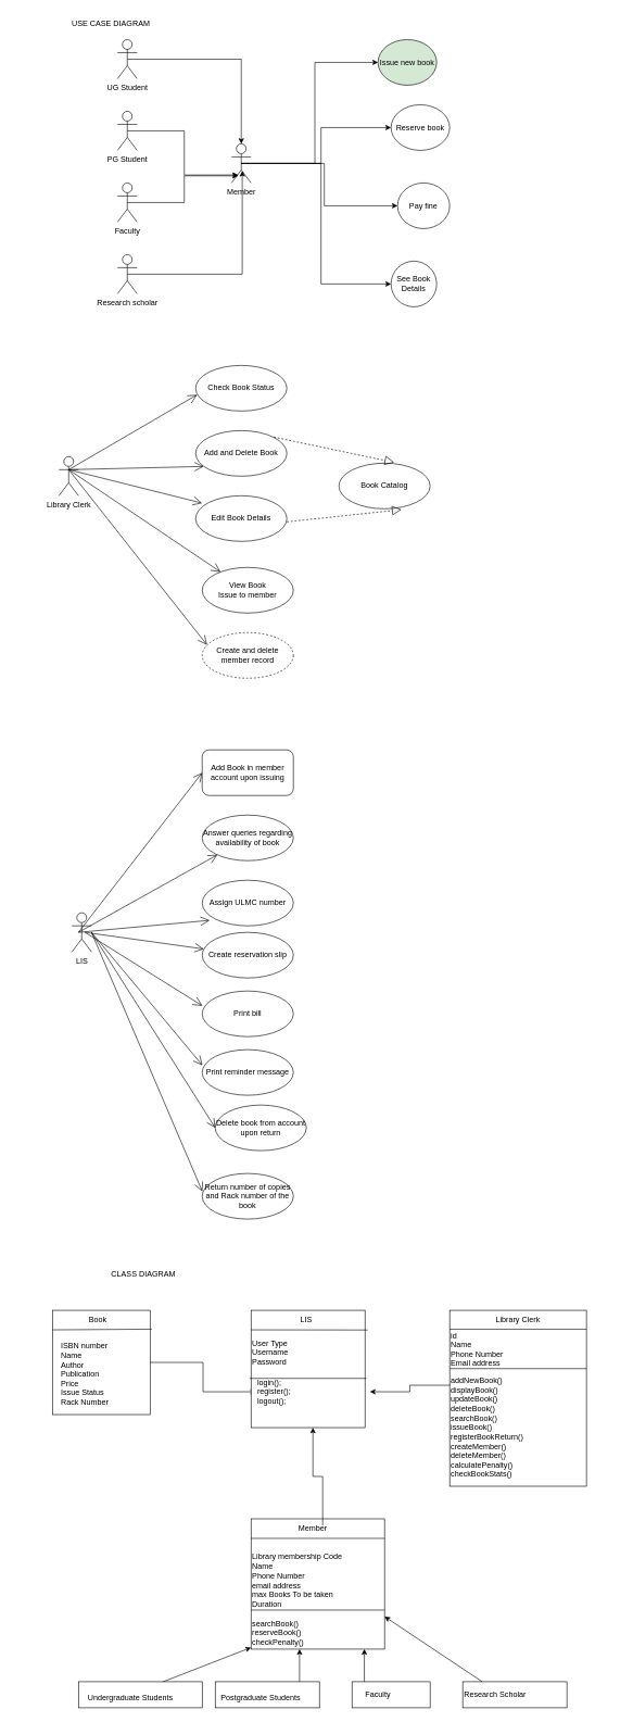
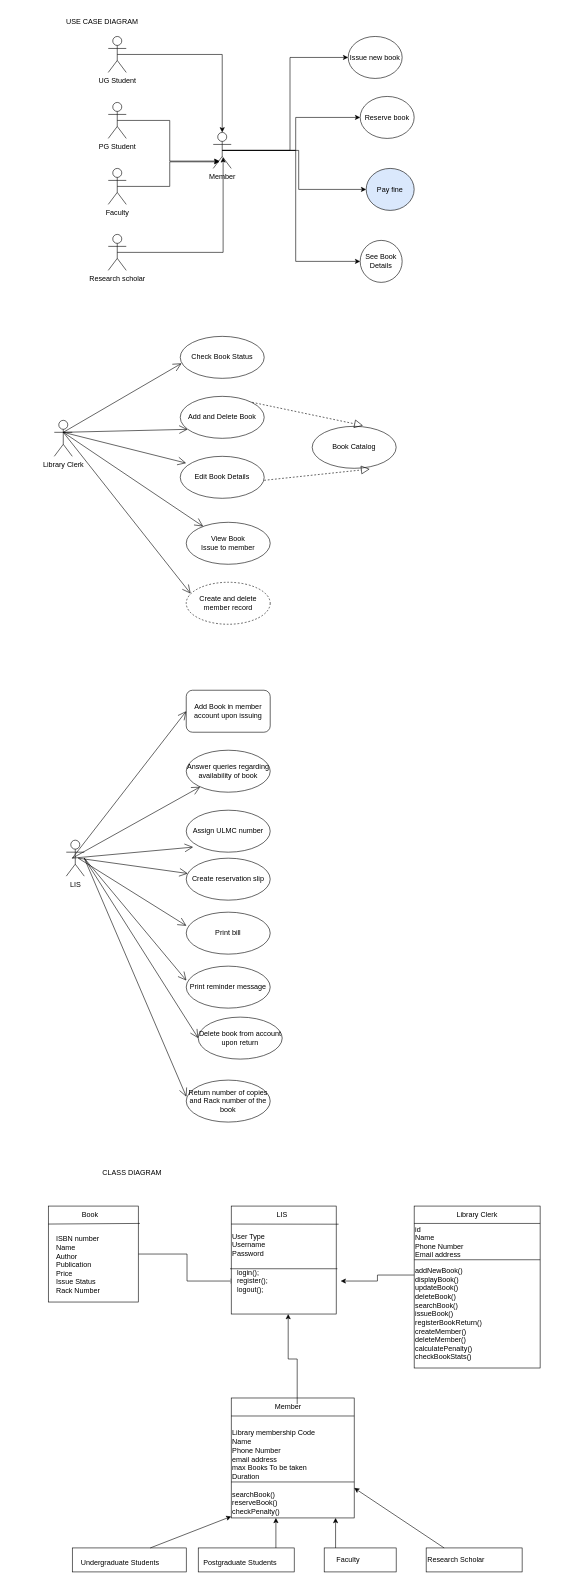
- <mxCell id="7" value="Issue new book" style="ellipse;whiteSpace=wrap;html=1;fillColor=#d5e8d4;" vertex="1" parent="1"><mxGeometry x="580" y="60" width="90" height="70" as="geometry" /></mxCell>
+ <mxCell id="7" value="Issue new book" style="ellipse;whiteSpace=wrap;html=1;" vertex="1" parent="1"><mxGeometry x="580" y="60" width="90" height="70" as="geometry" /></mxCell>
- <mxCell id="9" value="Pay fine" style="ellipse;whiteSpace=wrap;html=1;" vertex="1" parent="1"><mxGeometry x="610" y="280" width="80" height="70" as="geometry" /></mxCell>
+ <mxCell id="9" value="Pay fine" style="ellipse;whiteSpace=wrap;html=1;fillColor=#dae8fc;" vertex="1" parent="1"><mxGeometry x="610" y="280" width="80" height="70" as="geometry" /></mxCell>
